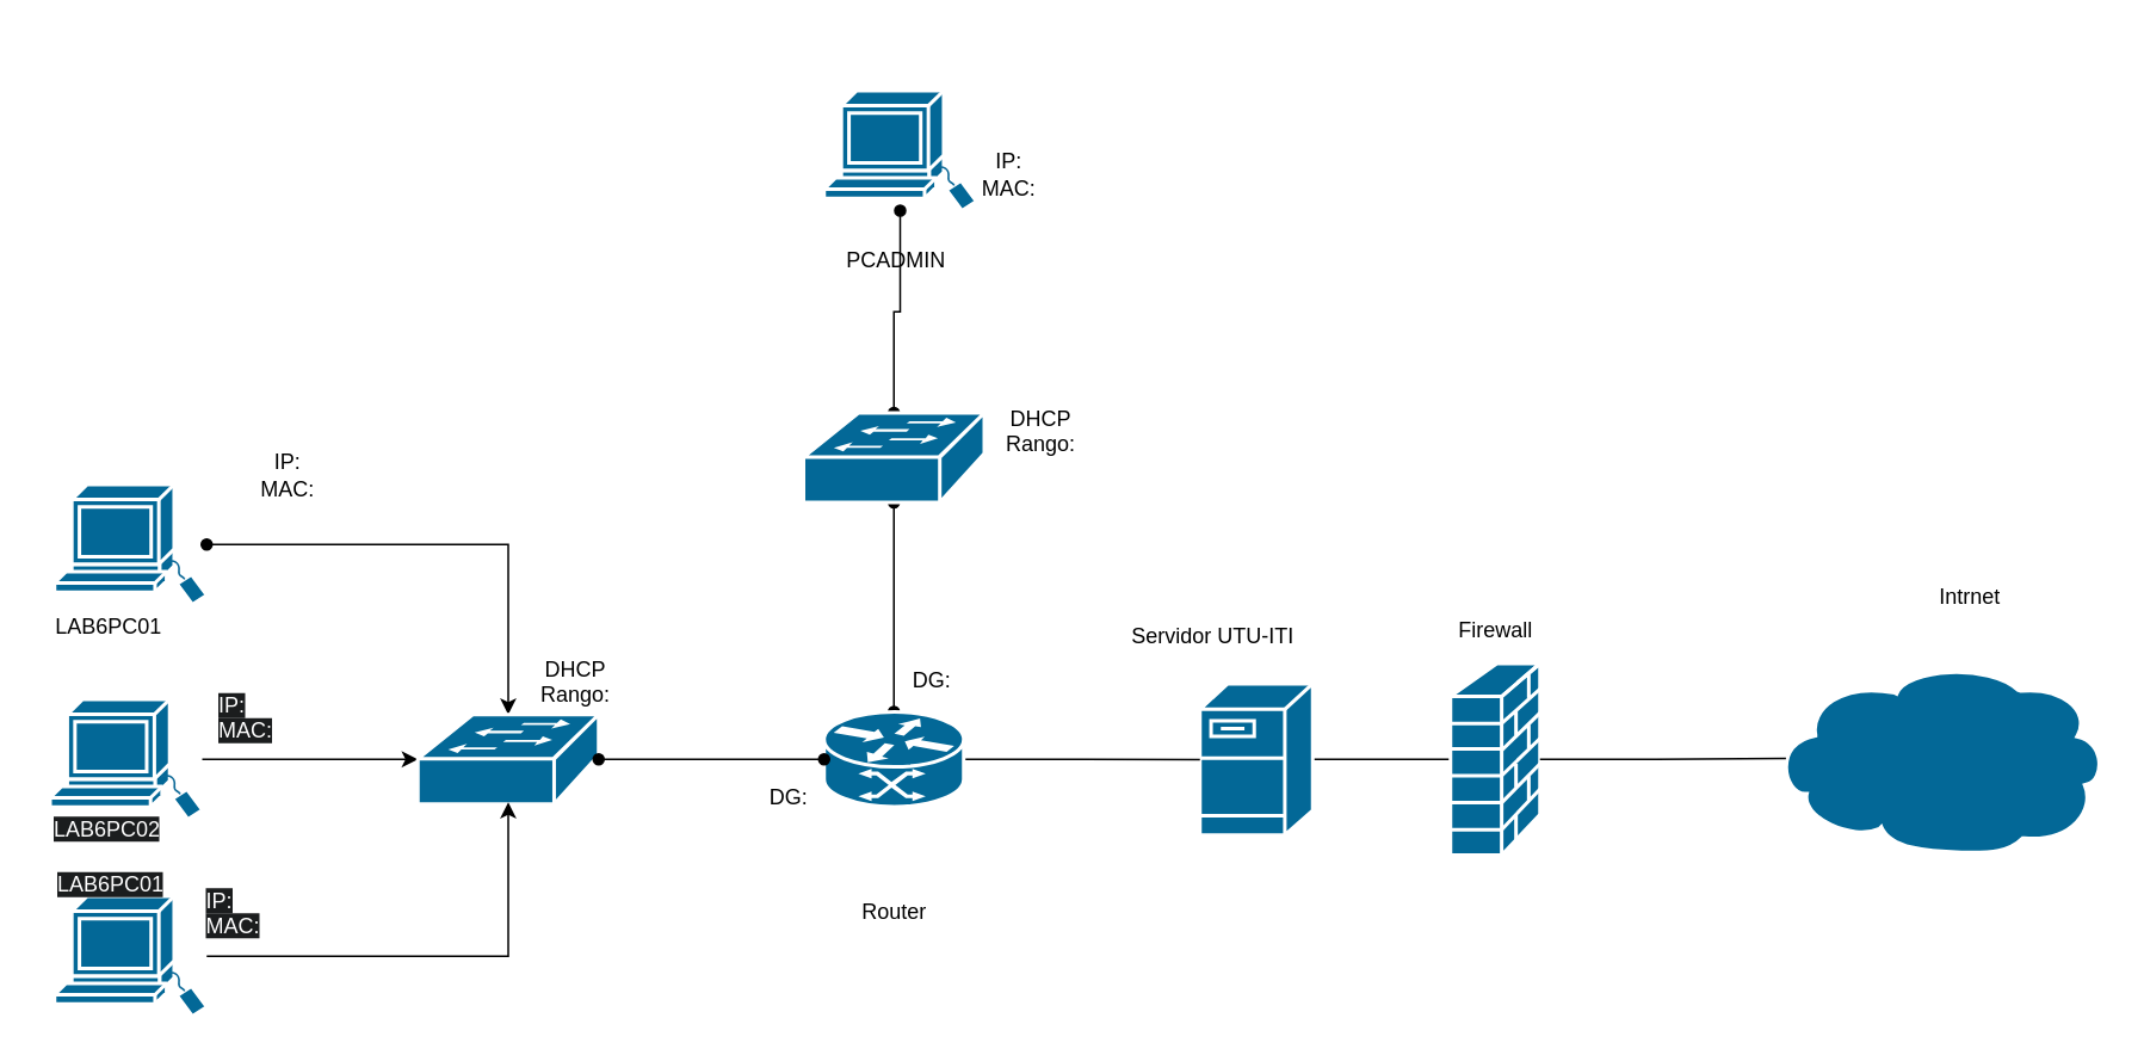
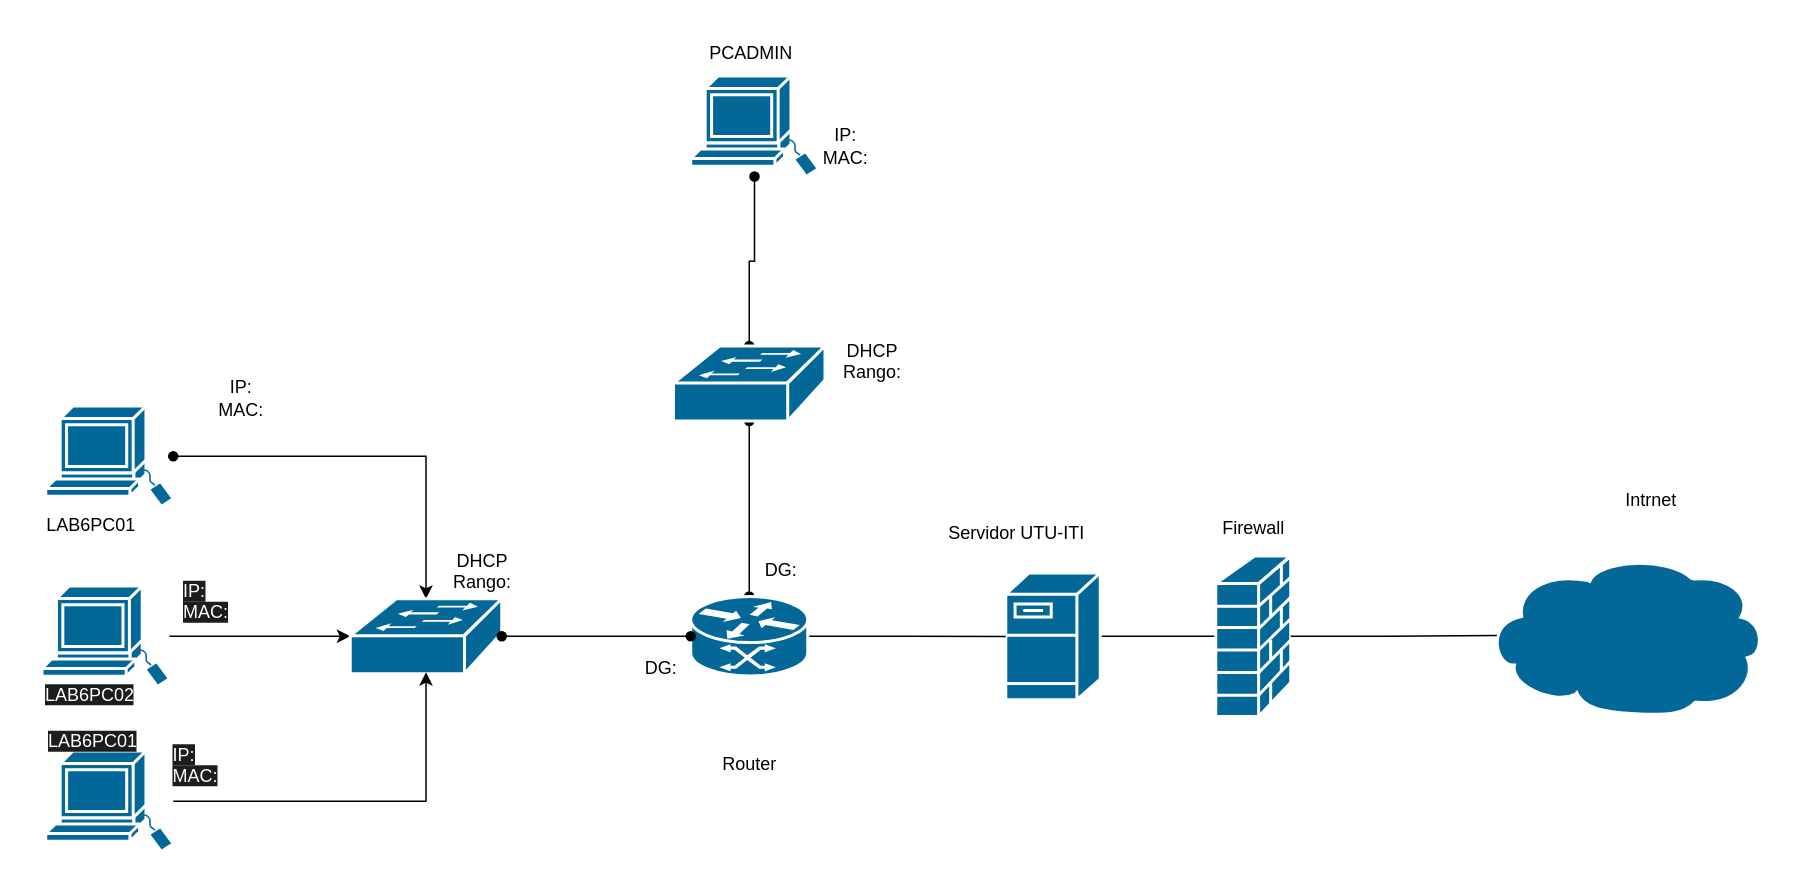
- <mxCell id="26" value="PCADMIN" style="text;html=1;align=center;verticalAlign=middle;resizable=0;points=[];autosize=1;strokeColor=none;fillColor=none;" parent="1" vertex="1"><mxGeometry x="460" y="130" width="80" height="30" as="geometry" /></mxCell>
+ <mxCell id="26" value="PCADMIN" style="text;html=1;align=center;verticalAlign=middle;resizable=0;points=[];autosize=1;strokeColor=none;fillColor=none;" parent="1" vertex="1"><mxGeometry x="460" y="20" width="80" height="30" as="geometry" /></mxCell>
